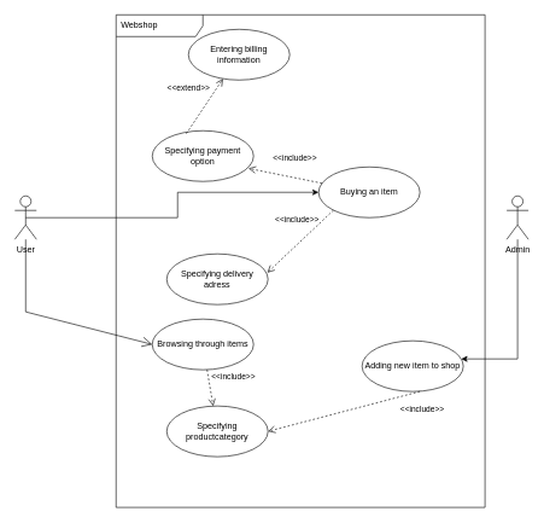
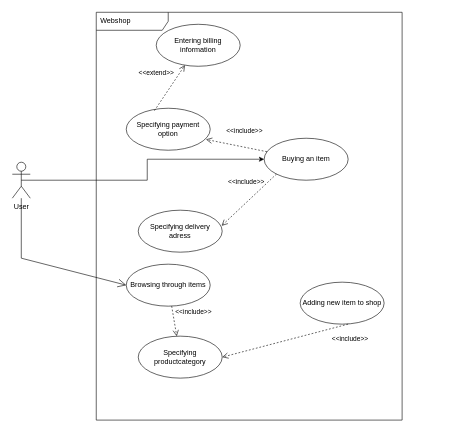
- <mxCell id="16" value="Admin" style="shape=umlActor;verticalLabelPosition=bottom;verticalAlign=top;html=1;outlineConnect=0;" vertex="1" parent="1"><mxGeometry x="700" y="270" width="30" height="60" as="geometry" /></mxCell>
- <mxCell id="15" value="" style="edgeStyle=orthogonalEdgeStyle;rounded=0;orthogonalLoop=1;jettySize=auto;html=1;" edge="1" parent="1" source="16" target="7"><mxGeometry relative="1" as="geometry"><Array as="points"><mxPoint x="715" y="495" /></Array></mxGeometry></mxCell>
